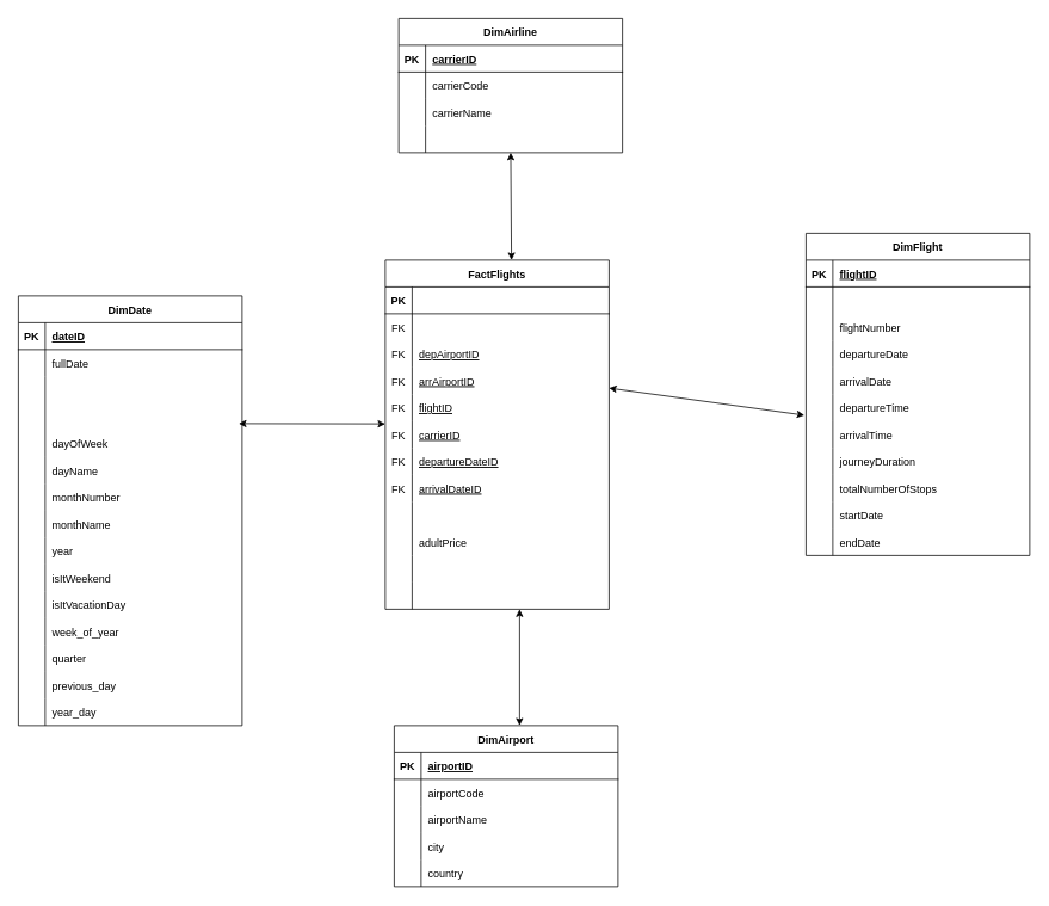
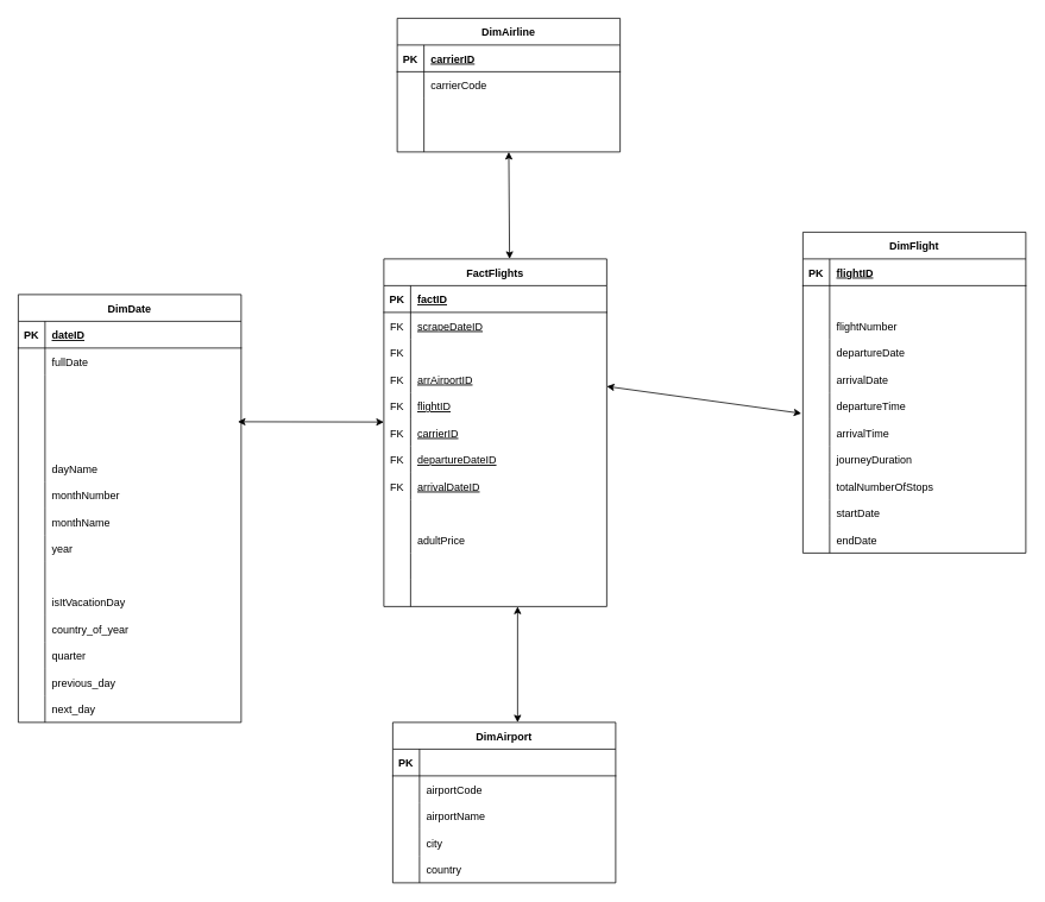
- <mxCell id="60" value="carrierName" style="shape=partialRectangle;overflow=hidden;connectable=0;fillColor=none;top=0;left=0;bottom=0;right=0;align=left;spacingLeft=6;" parent="58" vertex="1"><mxGeometry x="30" width="220" height="30" as="geometry"><mxRectangle width="220" height="30" as="alternateBounds" /></mxGeometry></mxCell>
+ <mxCell id="116" value="factID" style="shape=partialRectangle;overflow=hidden;connectable=0;fillColor=none;top=0;left=0;bottom=0;right=0;align=left;spacingLeft=6;fontStyle=5;" parent="114" vertex="1"><mxGeometry x="30" width="220" height="30" as="geometry"><mxRectangle width="220" height="30" as="alternateBounds" /></mxGeometry></mxCell>
+ <mxCell id="119" value="scrapeDateID" style="shape=partialRectangle;overflow=hidden;connectable=0;fillColor=none;top=0;left=0;bottom=0;right=0;align=left;spacingLeft=6;fontStyle=4" parent="117" vertex="1"><mxGeometry x="30" width="220" height="30" as="geometry"><mxRectangle width="220" height="30" as="alternateBounds" /></mxGeometry></mxCell>
- <mxCell id="122" value="depAirportID" style="shape=partialRectangle;overflow=hidden;connectable=0;fillColor=none;top=0;left=0;bottom=0;right=0;align=left;spacingLeft=6;fontStyle=4" parent="120" vertex="1"><mxGeometry x="30" width="220" height="30" as="geometry"><mxRectangle width="220" height="30" as="alternateBounds" /></mxGeometry></mxCell>
- <mxCell id="77" value="dayOfWeek" style="shape=partialRectangle;overflow=hidden;connectable=0;fillColor=none;top=0;left=0;bottom=0;right=0;align=left;spacingLeft=6;" parent="75" vertex="1"><mxGeometry x="30" width="220" height="30" as="geometry"><mxRectangle width="220" height="30" as="alternateBounds" /></mxGeometry></mxCell>
- <mxCell id="92" value="isItWeekend" style="shape=partialRectangle;overflow=hidden;connectable=0;fillColor=none;top=0;left=0;bottom=0;right=0;align=left;spacingLeft=6;" parent="90" vertex="1"><mxGeometry x="30" width="220" height="30" as="geometry"><mxRectangle width="220" height="30" as="alternateBounds" /></mxGeometry></mxCell>
- <mxCell id="98" value="week_of_year" style="shape=partialRectangle;overflow=hidden;connectable=0;fillColor=none;top=0;left=0;bottom=0;right=0;align=left;spacingLeft=6;" parent="96" vertex="1"><mxGeometry x="30" width="220" height="30" as="geometry"><mxRectangle width="220" height="30" as="alternateBounds" /></mxGeometry></mxCell>
+ <mxCell id="98" value="country_of_year" style="shape=partialRectangle;overflow=hidden;connectable=0;fillColor=none;top=0;left=0;bottom=0;right=0;align=left;spacingLeft=6;" parent="96" vertex="1"><mxGeometry x="30" width="220" height="30" as="geometry"><mxRectangle width="220" height="30" as="alternateBounds" /></mxGeometry></mxCell>
- <mxCell id="107" value="year_day" style="shape=partialRectangle;overflow=hidden;connectable=0;fillColor=none;top=0;left=0;bottom=0;right=0;align=left;spacingLeft=6;" parent="105" vertex="1"><mxGeometry x="30" width="220" height="30" as="geometry"><mxRectangle width="220" height="30" as="alternateBounds" /></mxGeometry></mxCell>
+ <mxCell id="107" value="next_day" style="shape=partialRectangle;overflow=hidden;connectable=0;fillColor=none;top=0;left=0;bottom=0;right=0;align=left;spacingLeft=6;" parent="105" vertex="1"><mxGeometry x="30" width="220" height="30" as="geometry"><mxRectangle width="220" height="30" as="alternateBounds" /></mxGeometry></mxCell>
- <mxCell id="38" value="airportID" style="shape=partialRectangle;overflow=hidden;connectable=0;fillColor=none;top=0;left=0;bottom=0;right=0;align=left;spacingLeft=6;fontStyle=5;" parent="36" vertex="1"><mxGeometry x="30" width="220" height="30" as="geometry"><mxRectangle width="220" height="30" as="alternateBounds" /></mxGeometry></mxCell>
